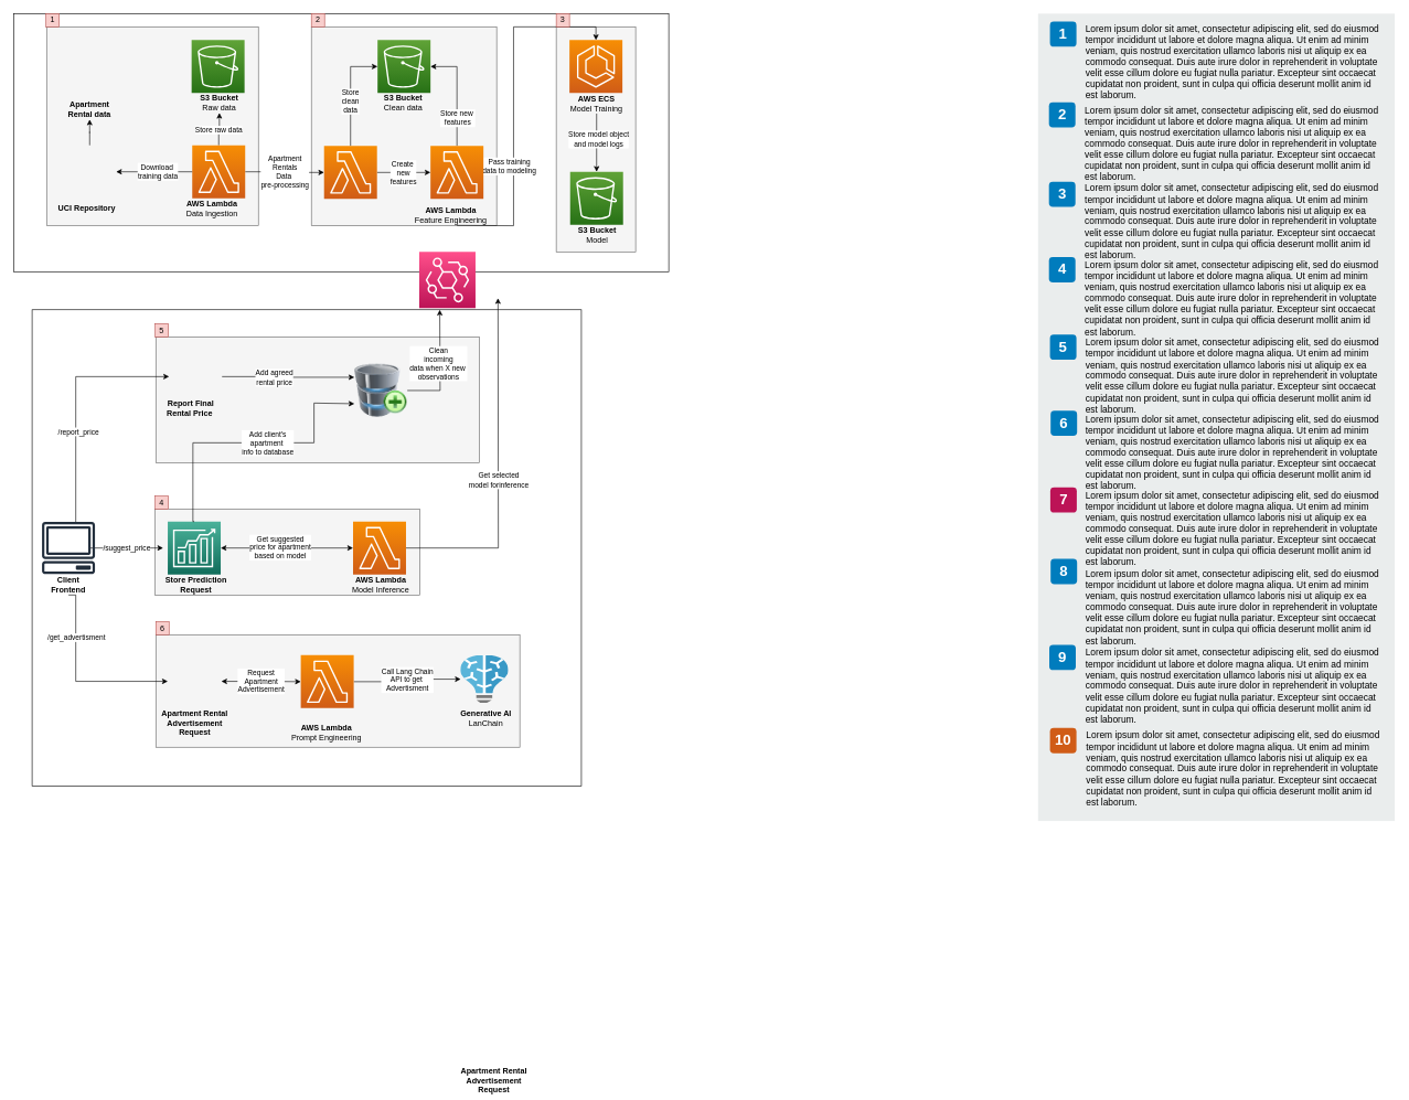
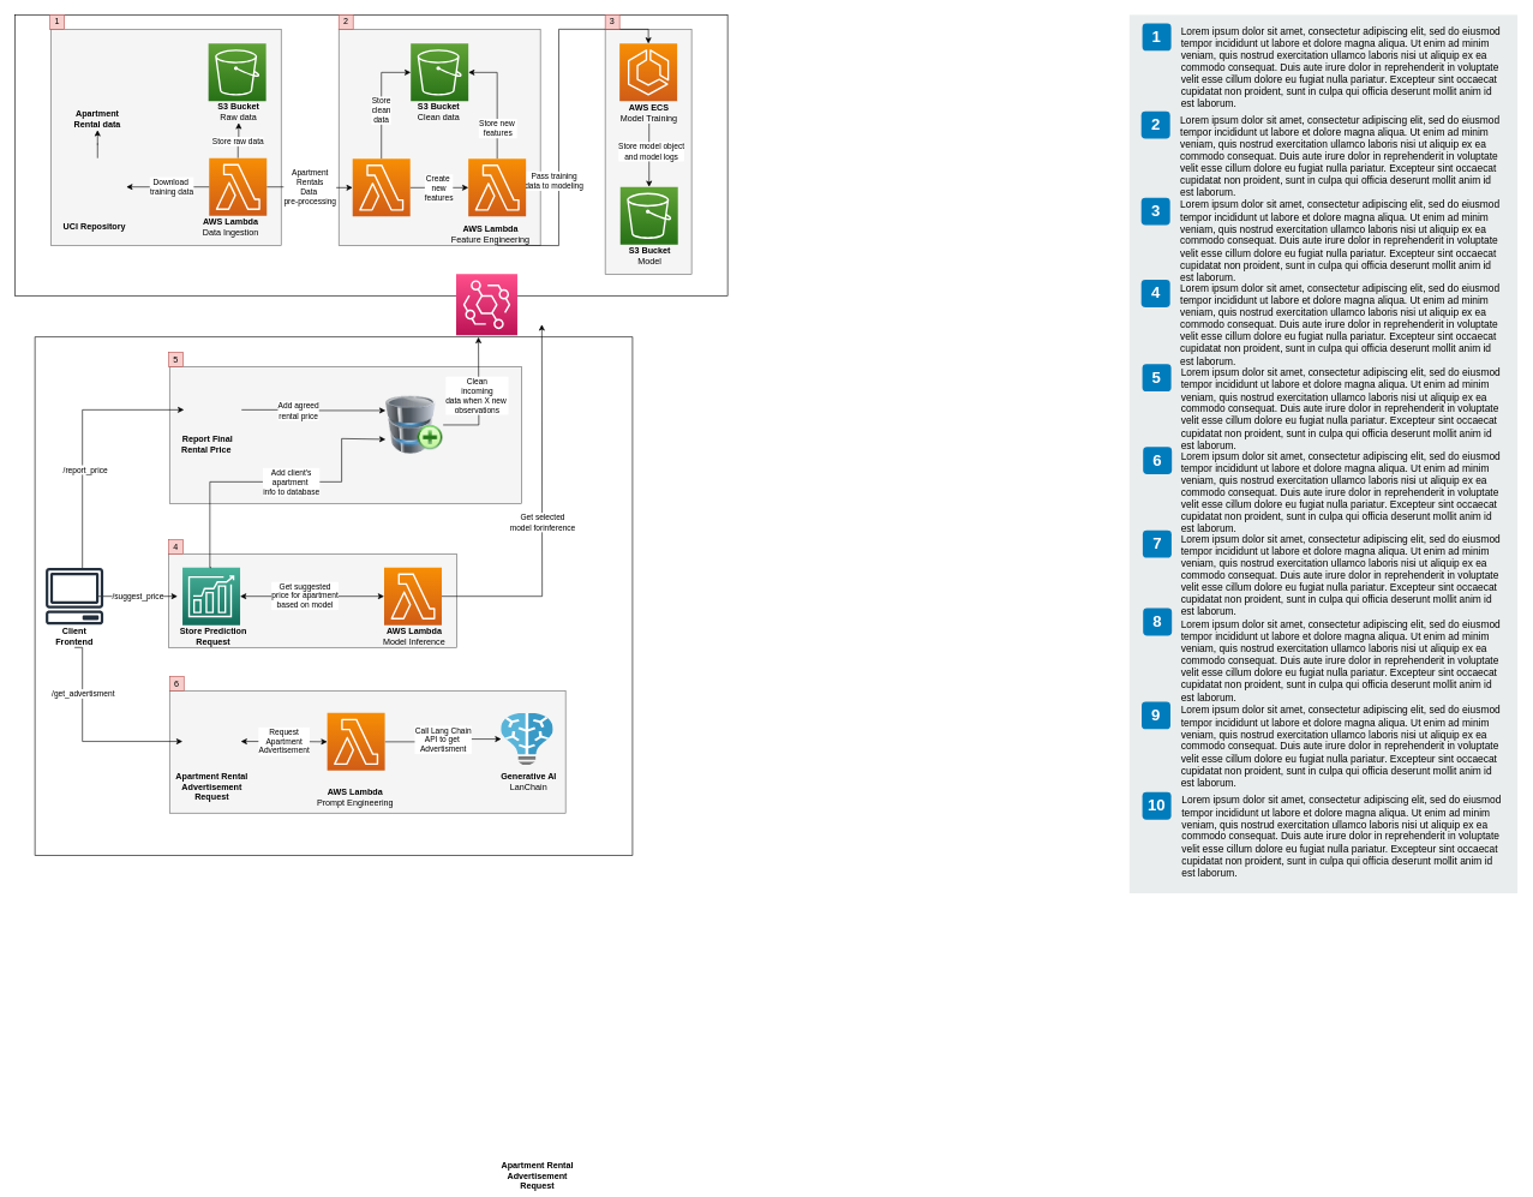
- <mxCell id="87" value="7" style="rounded=1;whiteSpace=wrap;html=1;fillColor=#bc1356;strokeColor=none;fontColor=#FFFFFF;fontStyle=1;fontSize=22;labelBackgroundColor=none;" vertex="1" parent="1"><mxGeometry x="1586.5" y="736" width="40" height="38" as="geometry" /></mxCell>
+ <mxCell id="87" value="7" style="rounded=1;whiteSpace=wrap;html=1;fillColor=#007CBD;strokeColor=none;fontColor=#FFFFFF;fontStyle=1;fontSize=22;labelBackgroundColor=none;" vertex="1" parent="1"><mxGeometry x="1586.5" y="736" width="40" height="38" as="geometry" /></mxCell>
- <mxCell id="99" value="10" style="rounded=1;whiteSpace=wrap;html=1;fillColor=#d05c17;strokeColor=none;fontColor=#FFFFFF;fontStyle=1;fontSize=22;labelBackgroundColor=none;" vertex="1" parent="1"><mxGeometry x="1586" y="1099.5" width="40" height="38" as="geometry" /></mxCell>
+ <mxCell id="99" value="10" style="rounded=1;whiteSpace=wrap;html=1;fillColor=#007CBD;strokeColor=none;fontColor=#FFFFFF;fontStyle=1;fontSize=22;labelBackgroundColor=none;" vertex="1" parent="1"><mxGeometry x="1586" y="1099.5" width="40" height="38" as="geometry" /></mxCell>
